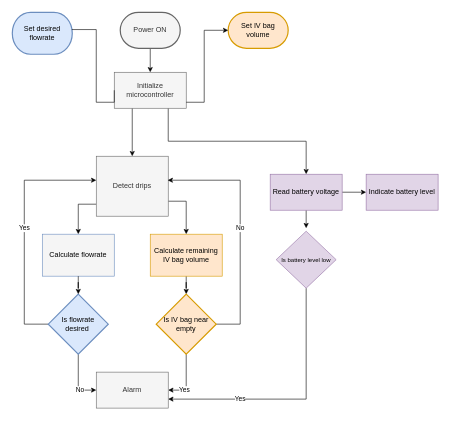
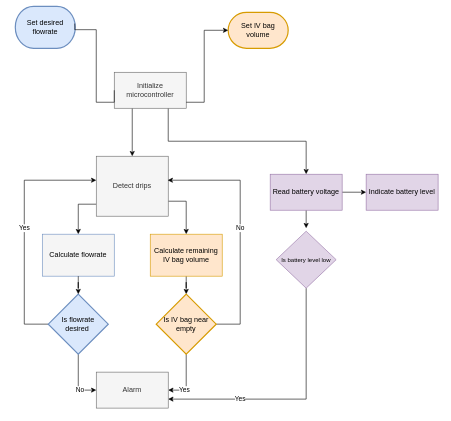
- <mxCell id="3" value="Power ON" style="strokeWidth=2;html=1;shape=mxgraph.flowchart.terminator;whiteSpace=wrap;fillColor=#f5f5f5;fontColor=#333333;strokeColor=#666666;" parent="1" vertex="1"><mxGeometry x="200" y="20" width="100" height="60" as="geometry" /></mxCell>
- <mxCell id="11" value="Set desired flowrate" style="strokeWidth=2;html=1;shape=mxgraph.flowchart.terminator;whiteSpace=wrap;fillColor=#dae8fc;strokeColor=#6c8ebf;" parent="1" vertex="1"><mxGeometry x="20" y="20" width="100" height="70" as="geometry" /></mxCell>
+ <mxCell id="11" value="Set desired flowrate" style="strokeWidth=2;html=1;shape=mxgraph.flowchart.terminator;whiteSpace=wrap;fillColor=#dae8fc;strokeColor=#6c8ebf;" parent="1" vertex="1"><mxGeometry x="25" y="10" width="100" height="70" as="geometry" /></mxCell>
- <mxCell id="2" value="" style="edgeStyle=orthogonalEdgeStyle;rounded=0;orthogonalLoop=1;jettySize=auto;html=1;" parent="1" source="3" target="6" edge="1"><mxGeometry relative="1" as="geometry" /></mxCell>
